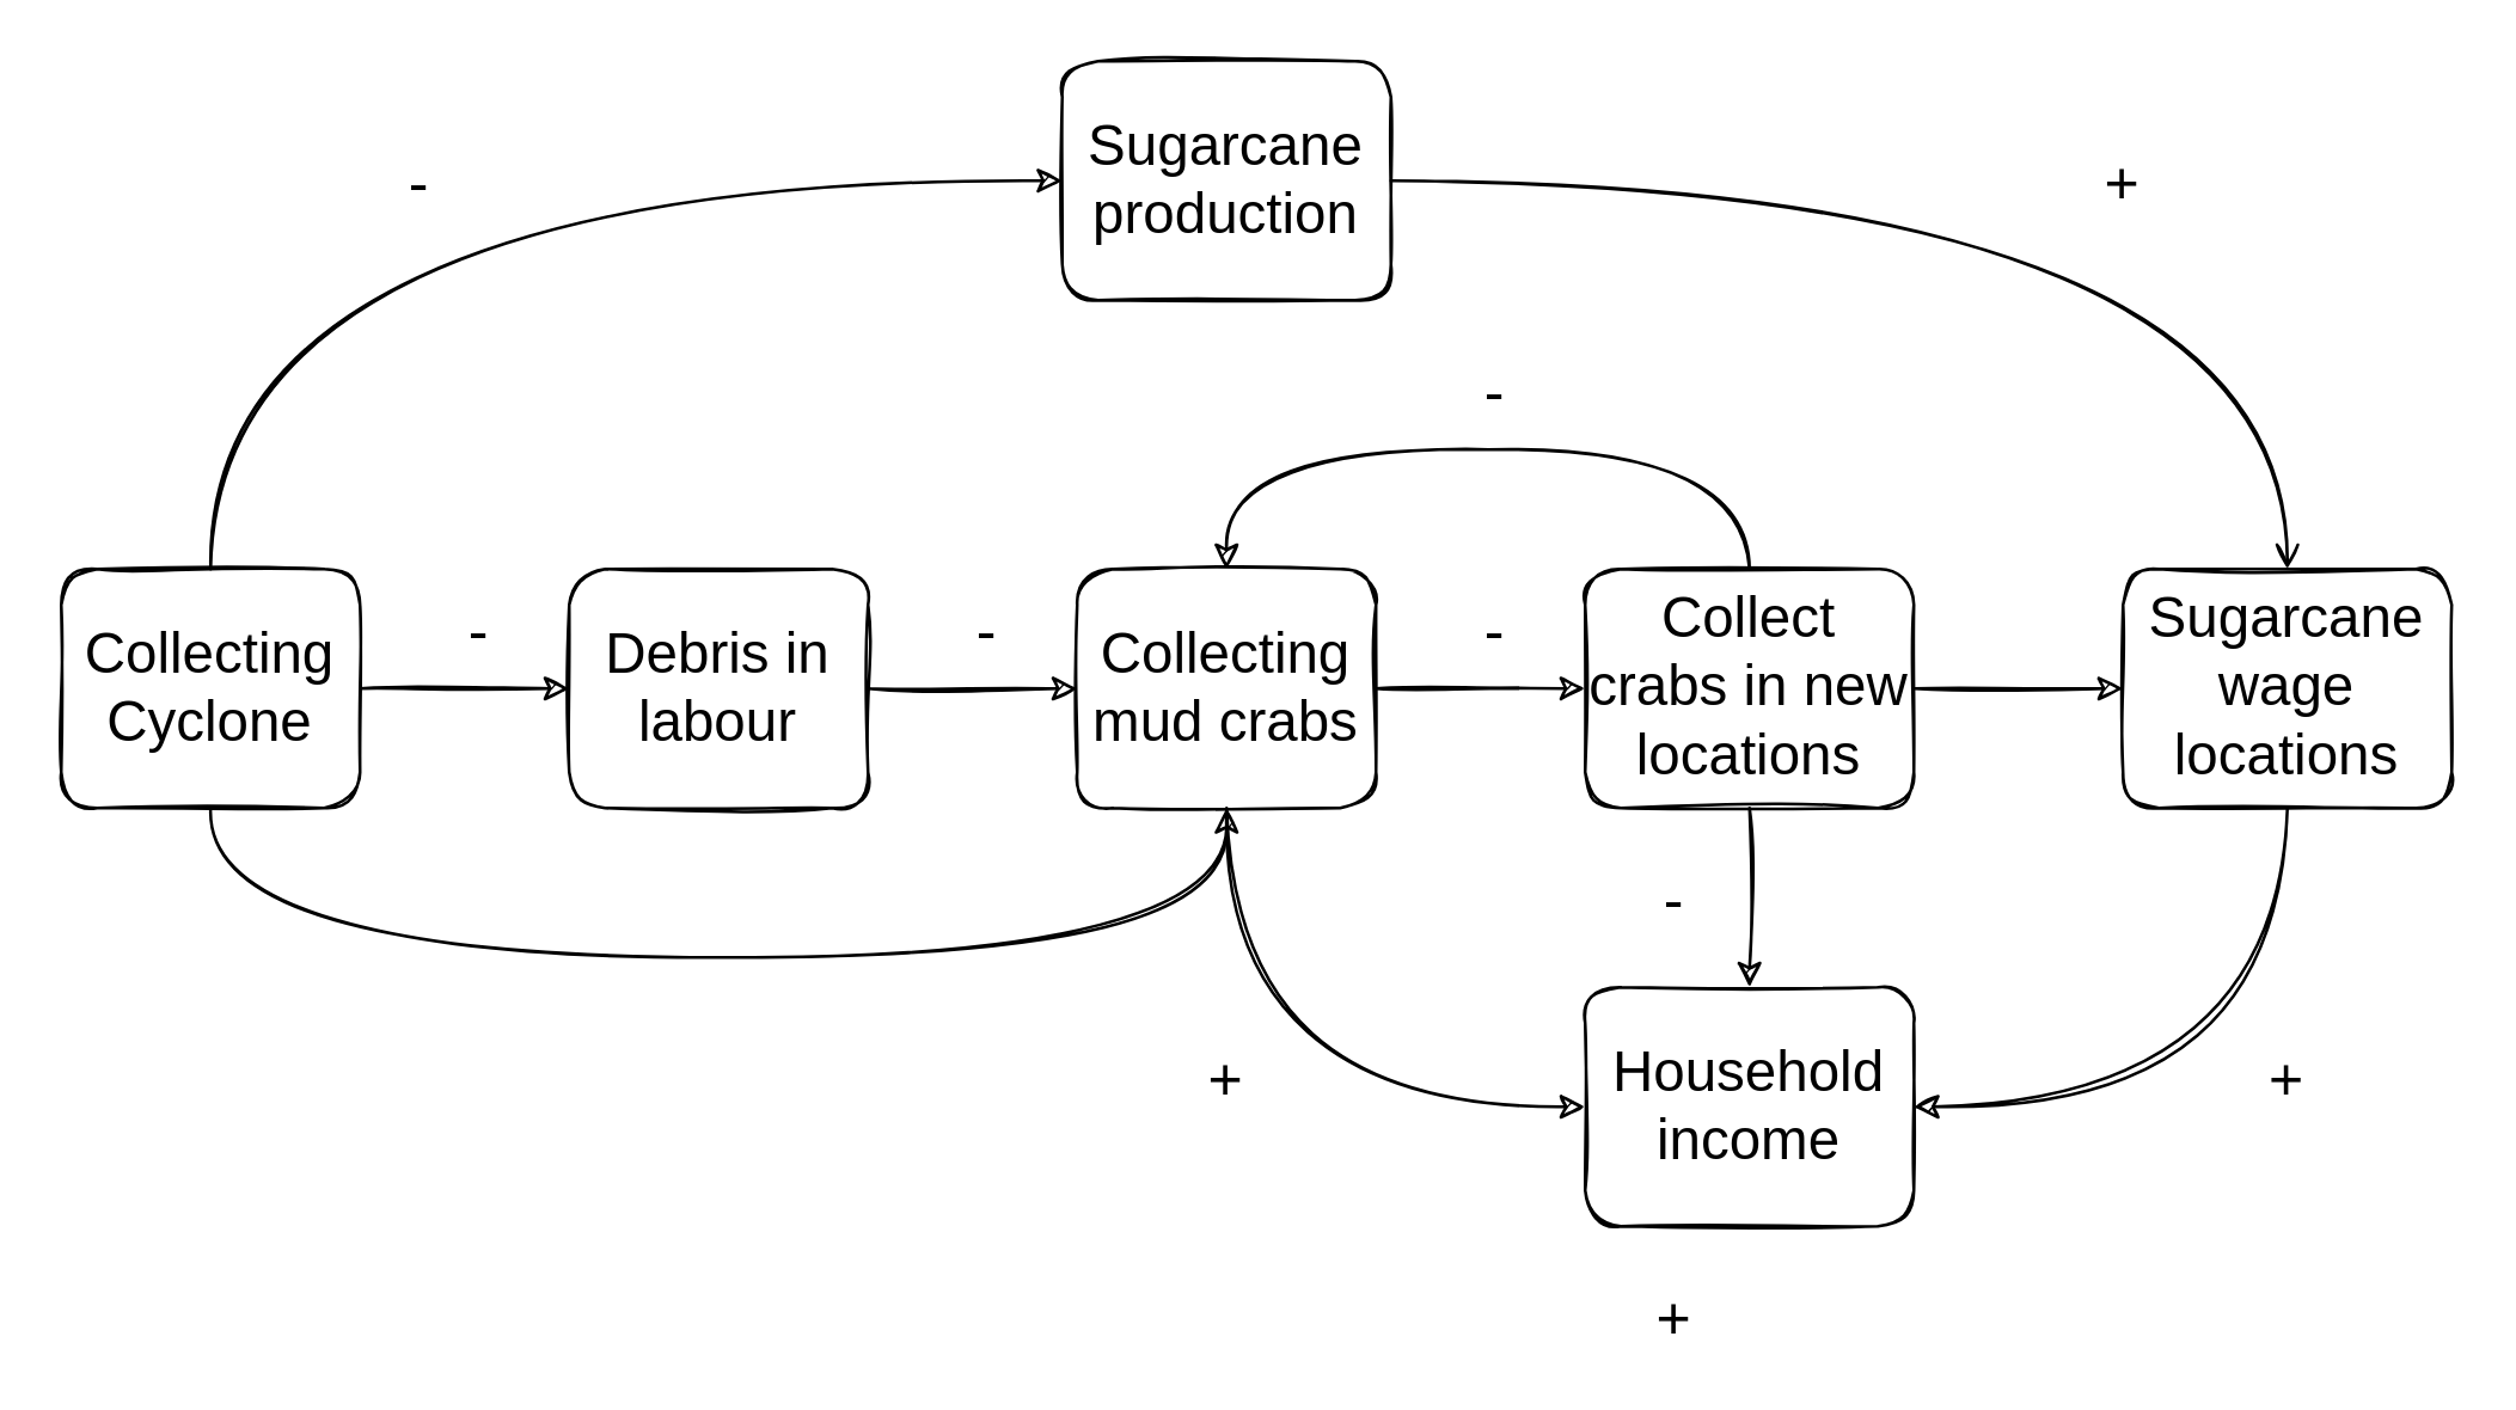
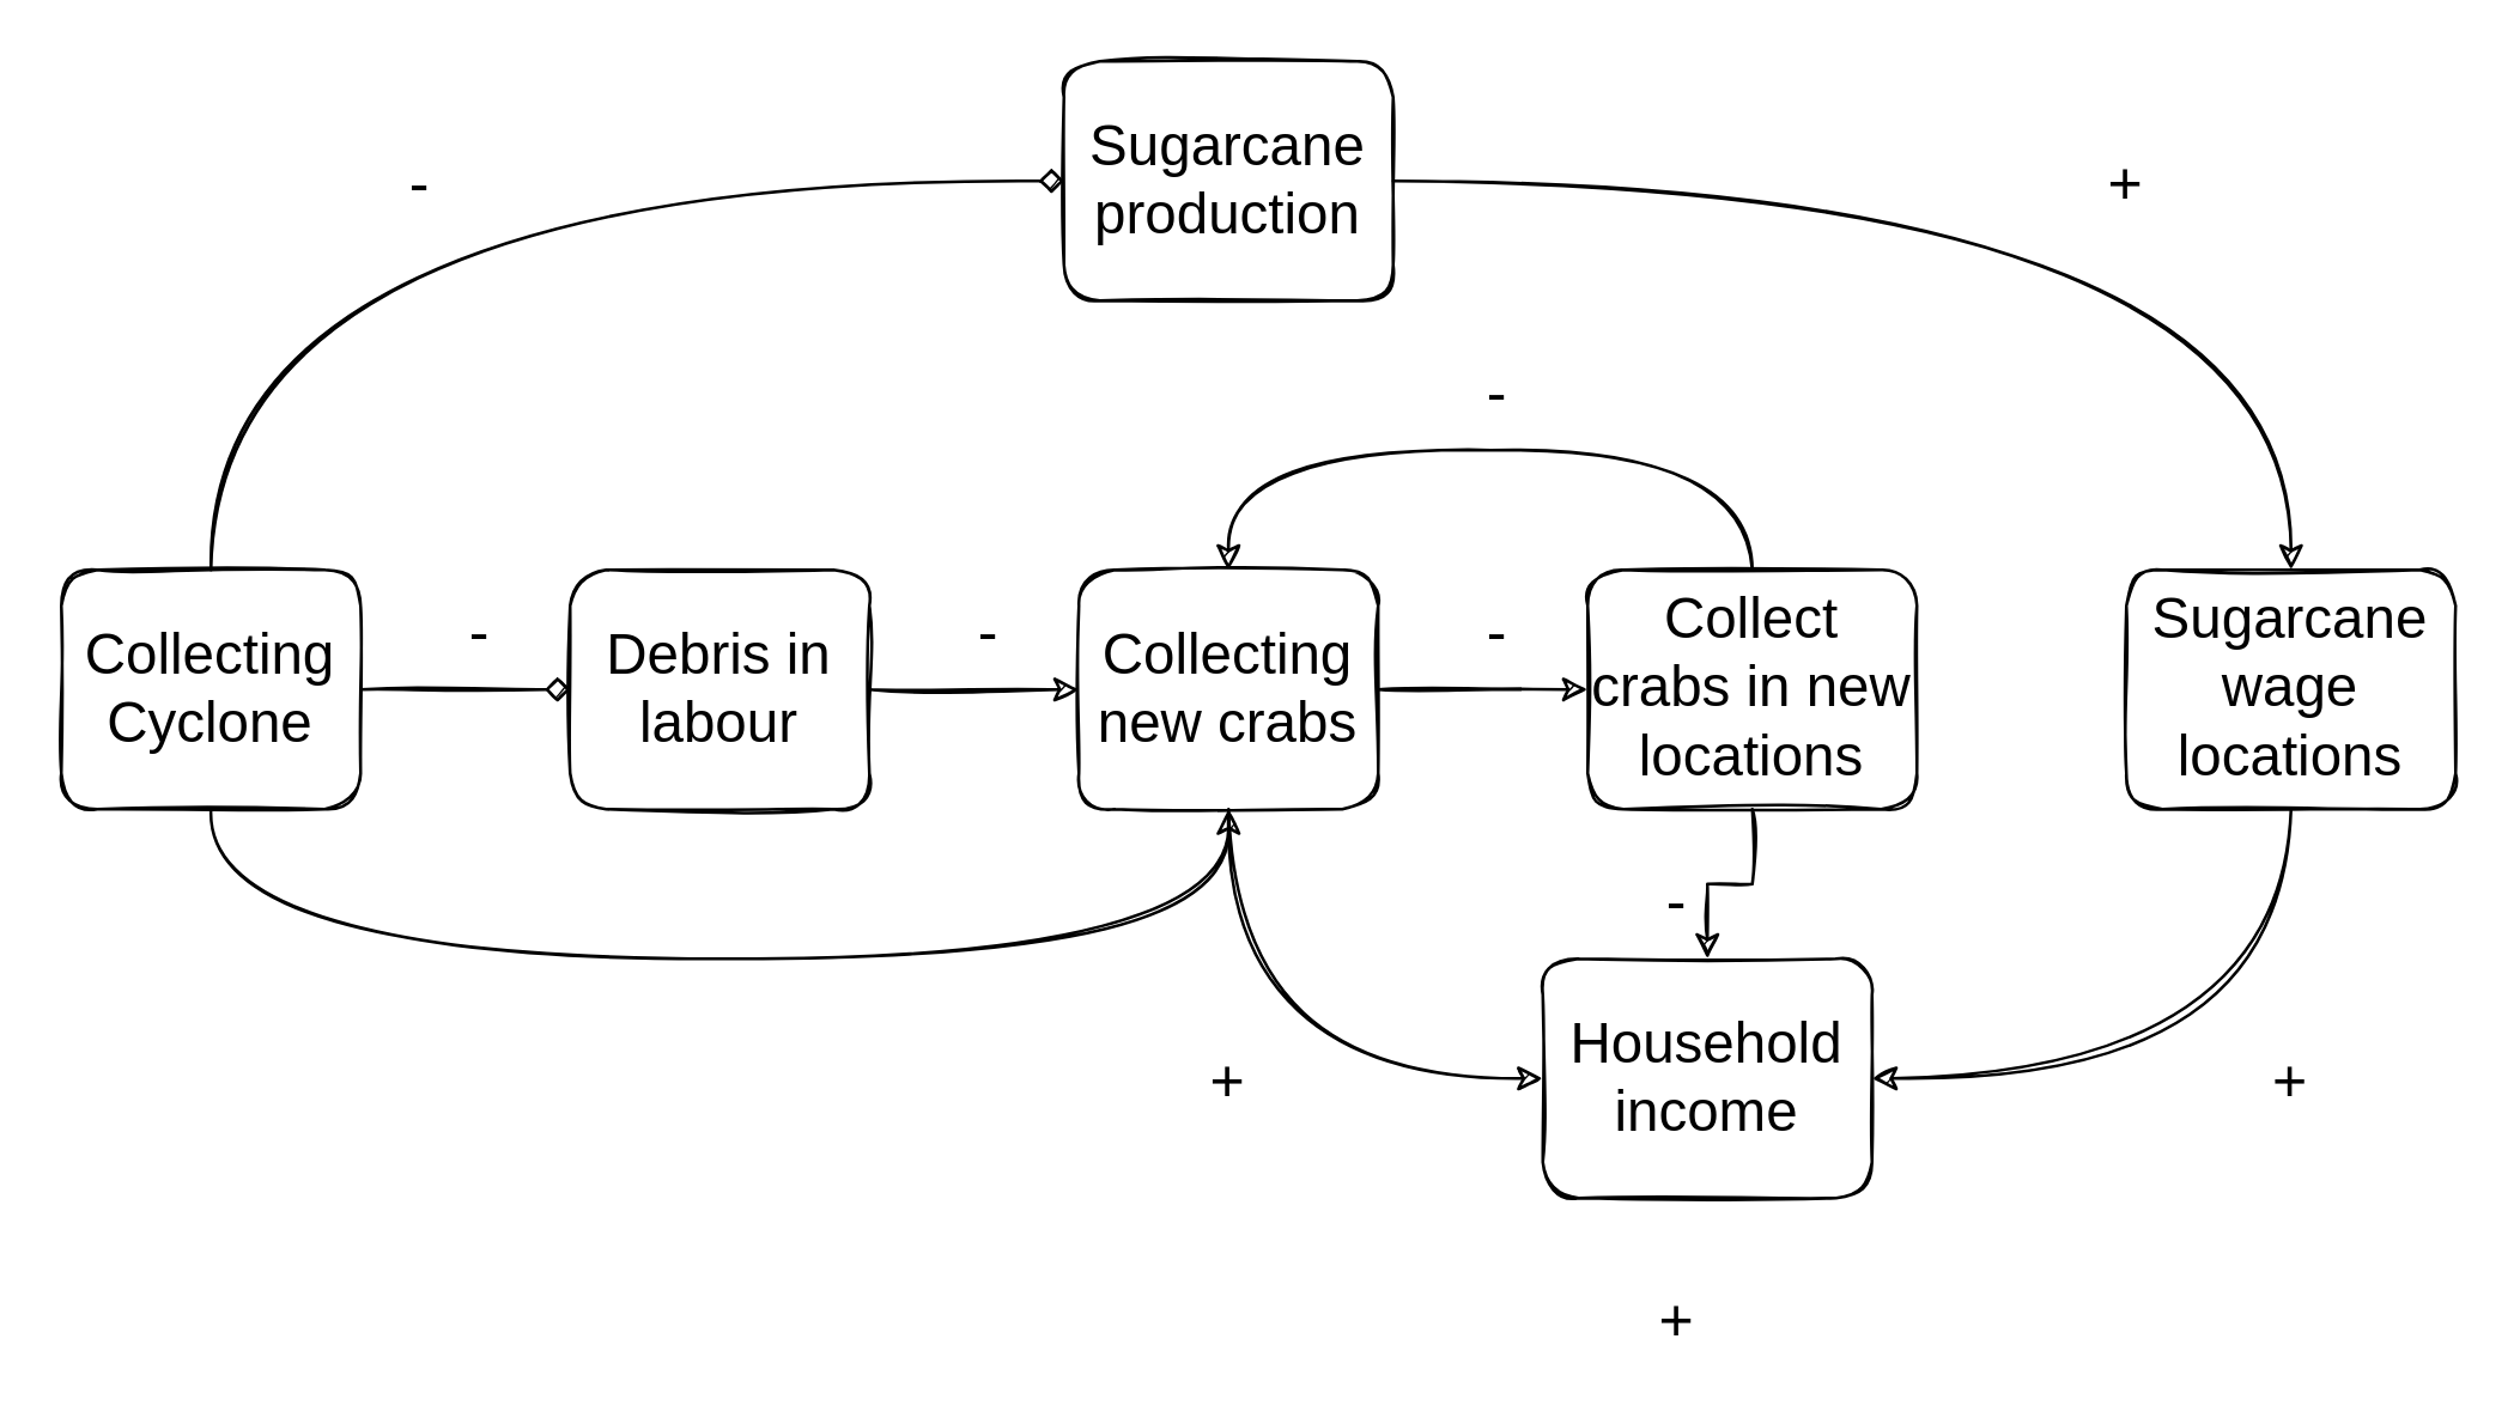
- <mxCell id="19" value="" style="endArrow=classic;html=1;exitX=0.5;exitY=0;exitDx=0;exitDy=0;entryX=0;entryY=0.5;entryDx=0;entryDy=0;sketch=1;edgeStyle=orthogonalEdgeStyle;curved=1;" edge="1" parent="1" source="15" target="18"><mxGeometry width="50" height="50" relative="1" as="geometry"><mxPoint x="410" y="300" as="sourcePoint" /><mxPoint x="460" y="250" as="targetPoint" /></mxGeometry></mxCell>
+ <mxCell id="19" value="" style="endArrow=diamond;html=1;exitX=0.5;exitY=0;exitDx=0;exitDy=0;entryX=0;entryY=0.5;entryDx=0;entryDy=0;sketch=1;edgeStyle=orthogonalEdgeStyle;curved=1;" edge="1" parent="1" source="15" target="18"><mxGeometry width="50" height="50" relative="1" as="geometry"><mxPoint x="410" y="300" as="sourcePoint" /><mxPoint x="460" y="250" as="targetPoint" /></mxGeometry></mxCell>
- <mxCell id="17" style="edgeStyle=orthogonalEdgeStyle;curved=1;rounded=0;sketch=1;orthogonalLoop=1;jettySize=auto;html=1;entryX=0.5;entryY=0;entryDx=0;entryDy=0;endArrow=open;" edge="1" parent="1" source="18" target="3"><mxGeometry relative="1" as="geometry" /></mxCell>
+ <mxCell id="17" style="edgeStyle=orthogonalEdgeStyle;curved=1;rounded=0;sketch=1;orthogonalLoop=1;jettySize=auto;html=1;entryX=0.5;entryY=0;entryDx=0;entryDy=0;" edge="1" parent="1" source="18" target="3"><mxGeometry relative="1" as="geometry" /></mxCell>
- <mxCell id="13" value="" style="edgeStyle=orthogonalEdgeStyle;rounded=0;orthogonalLoop=1;jettySize=auto;html=1;sketch=1;" edge="1" parent="1" source="15" target="12"><mxGeometry relative="1" as="geometry" /></mxCell>
+ <mxCell id="13" value="" style="edgeStyle=orthogonalEdgeStyle;rounded=0;orthogonalLoop=1;jettySize=auto;html=1;sketch=1;endArrow=diamond;" edge="1" parent="1" source="15" target="12"><mxGeometry relative="1" as="geometry" /></mxCell>
- <mxCell id="7" value="&lt;font style=&quot;font-size: 19px&quot;&gt;Collecting mud crabs&lt;/font&gt;" style="text;html=1;fillColor=none;align=center;verticalAlign=middle;whiteSpace=wrap;rounded=1;strokeColor=#000000;shadow=0;sketch=1;" vertex="1" parent="1"><mxGeometry x="360" y="190" width="100" height="80" as="geometry" /></mxCell>
+ <mxCell id="7" value="&lt;font style=&quot;font-size: 19px&quot;&gt;Collecting new crabs&lt;/font&gt;" style="text;html=1;fillColor=none;align=center;verticalAlign=middle;whiteSpace=wrap;rounded=1;strokeColor=#000000;shadow=0;sketch=1;" vertex="1" parent="1"><mxGeometry x="360" y="190" width="100" height="80" as="geometry" /></mxCell>
- <mxCell id="4" value="" style="endArrow=classic;html=1;entryX=0;entryY=0.5;entryDx=0;entryDy=0;sketch=1;exitX=1;exitY=0.5;exitDx=0;exitDy=0;" edge="1" parent="1" source="10" target="3"><mxGeometry width="50" height="50" relative="1" as="geometry"><mxPoint x="630" y="230" as="sourcePoint" /><mxPoint x="460" y="220" as="targetPoint" /></mxGeometry></mxCell>
- <mxCell id="16" value="&lt;font style=&quot;font-size: 19px&quot;&gt;Household income&lt;/font&gt;" style="text;html=1;fillColor=none;align=center;verticalAlign=middle;whiteSpace=wrap;rounded=1;strokeColor=#000000;shadow=0;sketch=1;" vertex="1" parent="1"><mxGeometry x="530" y="330" width="110" height="80" as="geometry" /></mxCell>
+ <mxCell id="16" value="&lt;font style=&quot;font-size: 19px&quot;&gt;Household income&lt;/font&gt;" style="text;html=1;fillColor=none;align=center;verticalAlign=middle;whiteSpace=wrap;rounded=1;strokeColor=#000000;shadow=0;sketch=1;" vertex="1" parent="1"><mxGeometry x="515" y="320" width="110" height="80" as="geometry" /></mxCell>
